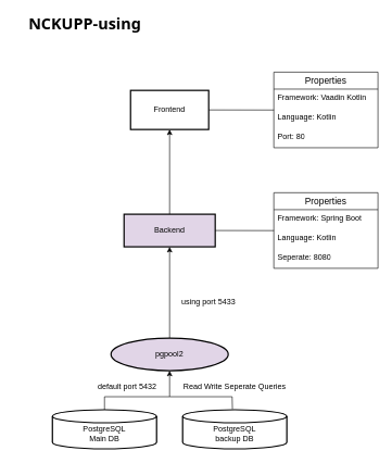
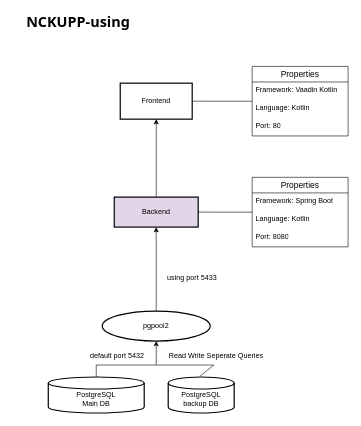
- <mxCell id="15" value="Seperate: 8080" style="text;strokeColor=none;fillColor=none;spacingLeft=4;spacingRight=4;overflow=hidden;rotatable=1;points=[[0,0.5],[1,0.5]];portConstraint=eastwest;fontSize=12;whiteSpace=wrap;html=1;movable=1;resizable=1;deletable=1;editable=1;locked=0;connectable=1;" vertex="1" parent="12"><mxGeometry y="86" width="160" height="30" as="geometry" /></mxCell>
+ <mxCell id="15" value="Port: 8080" style="text;strokeColor=none;fillColor=none;spacingLeft=4;spacingRight=4;overflow=hidden;rotatable=1;points=[[0,0.5],[1,0.5]];portConstraint=eastwest;fontSize=12;whiteSpace=wrap;html=1;movable=1;resizable=1;deletable=1;editable=1;locked=0;connectable=1;" vertex="1" parent="12"><mxGeometry y="86" width="160" height="30" as="geometry" /></mxCell>
- <mxCell id="7" value="pgpool2" style="ellipse;whiteSpace=wrap;html=1;strokeWidth=2;fillColor=#e1d5e7;" vertex="1" parent="1"><mxGeometry x="170" y="518" width="180" height="50" as="geometry" /></mxCell>
+ <mxCell id="7" value="pgpool2" style="ellipse;whiteSpace=wrap;html=1;strokeWidth=2;" vertex="1" parent="1"><mxGeometry x="170" y="518" width="180" height="50" as="geometry" /></mxCell>
- <mxCell id="5" value="&lt;div&gt;&lt;br&gt;&lt;/div&gt;PostgreSQL&lt;div&gt;backup DB&lt;/div&gt;" style="strokeWidth=2;html=1;shape=mxgraph.flowchart.database;whiteSpace=wrap;" vertex="1" parent="1"><mxGeometry x="280" y="628" width="160" height="60" as="geometry" /></mxCell>
+ <mxCell id="5" value="&lt;div&gt;&lt;br&gt;&lt;/div&gt;PostgreSQL&lt;div&gt;backup DB&lt;/div&gt;" style="strokeWidth=2;html=1;shape=mxgraph.flowchart.database;whiteSpace=wrap;" vertex="1" parent="1"><mxGeometry x="280" y="628" width="110" height="60" as="geometry" /></mxCell>
